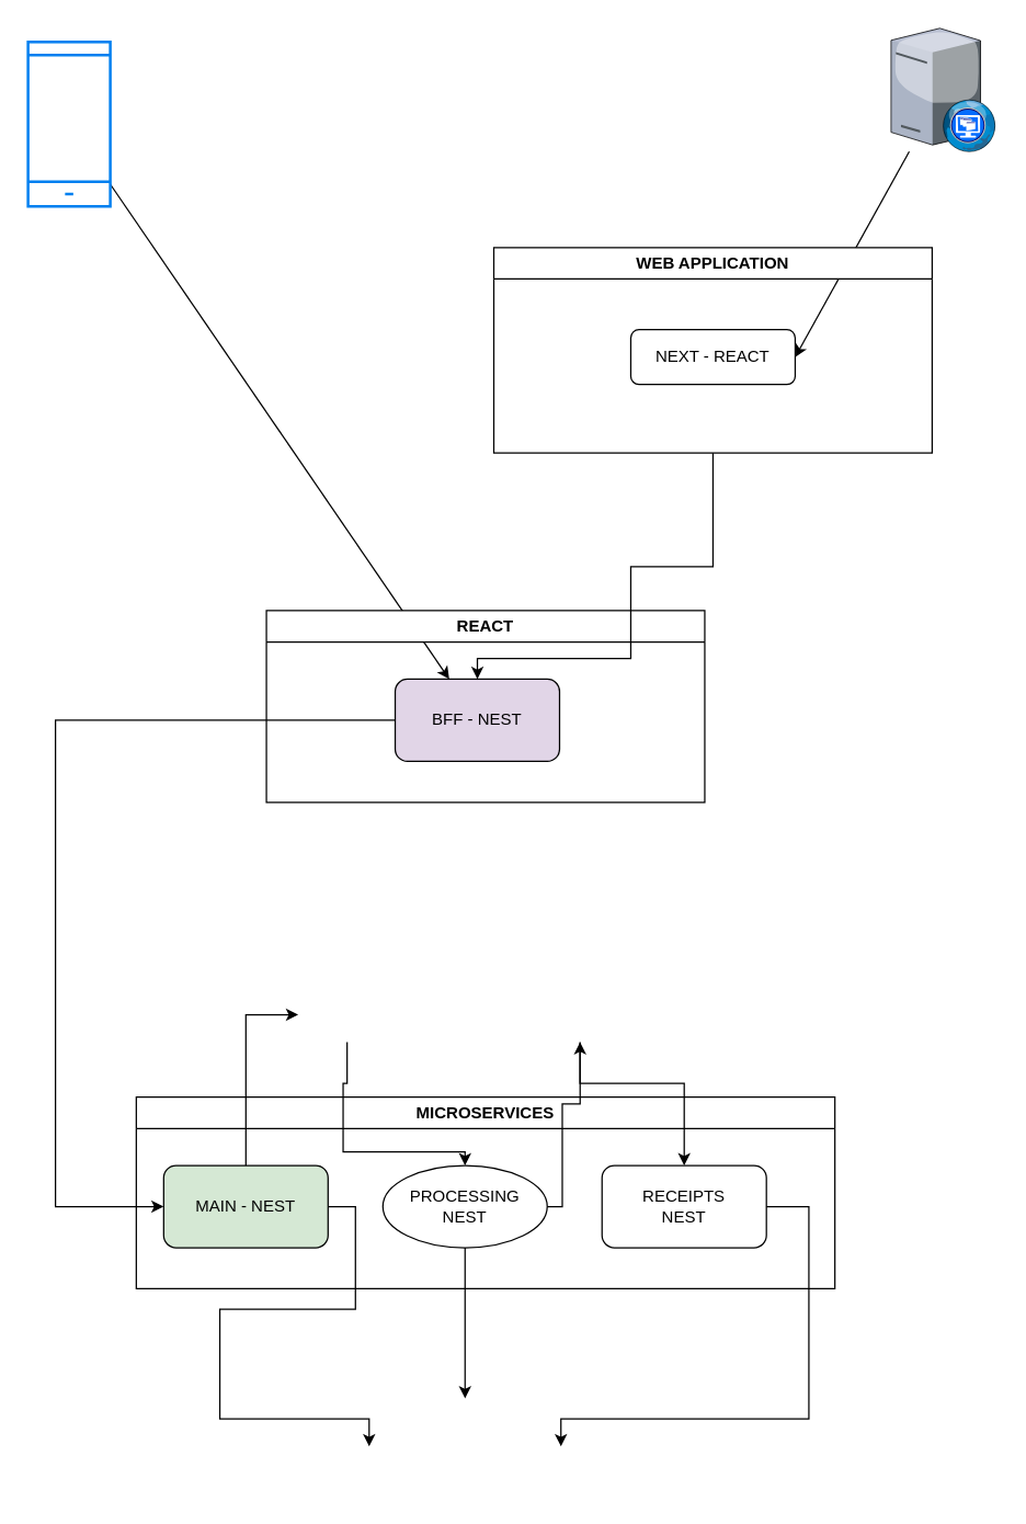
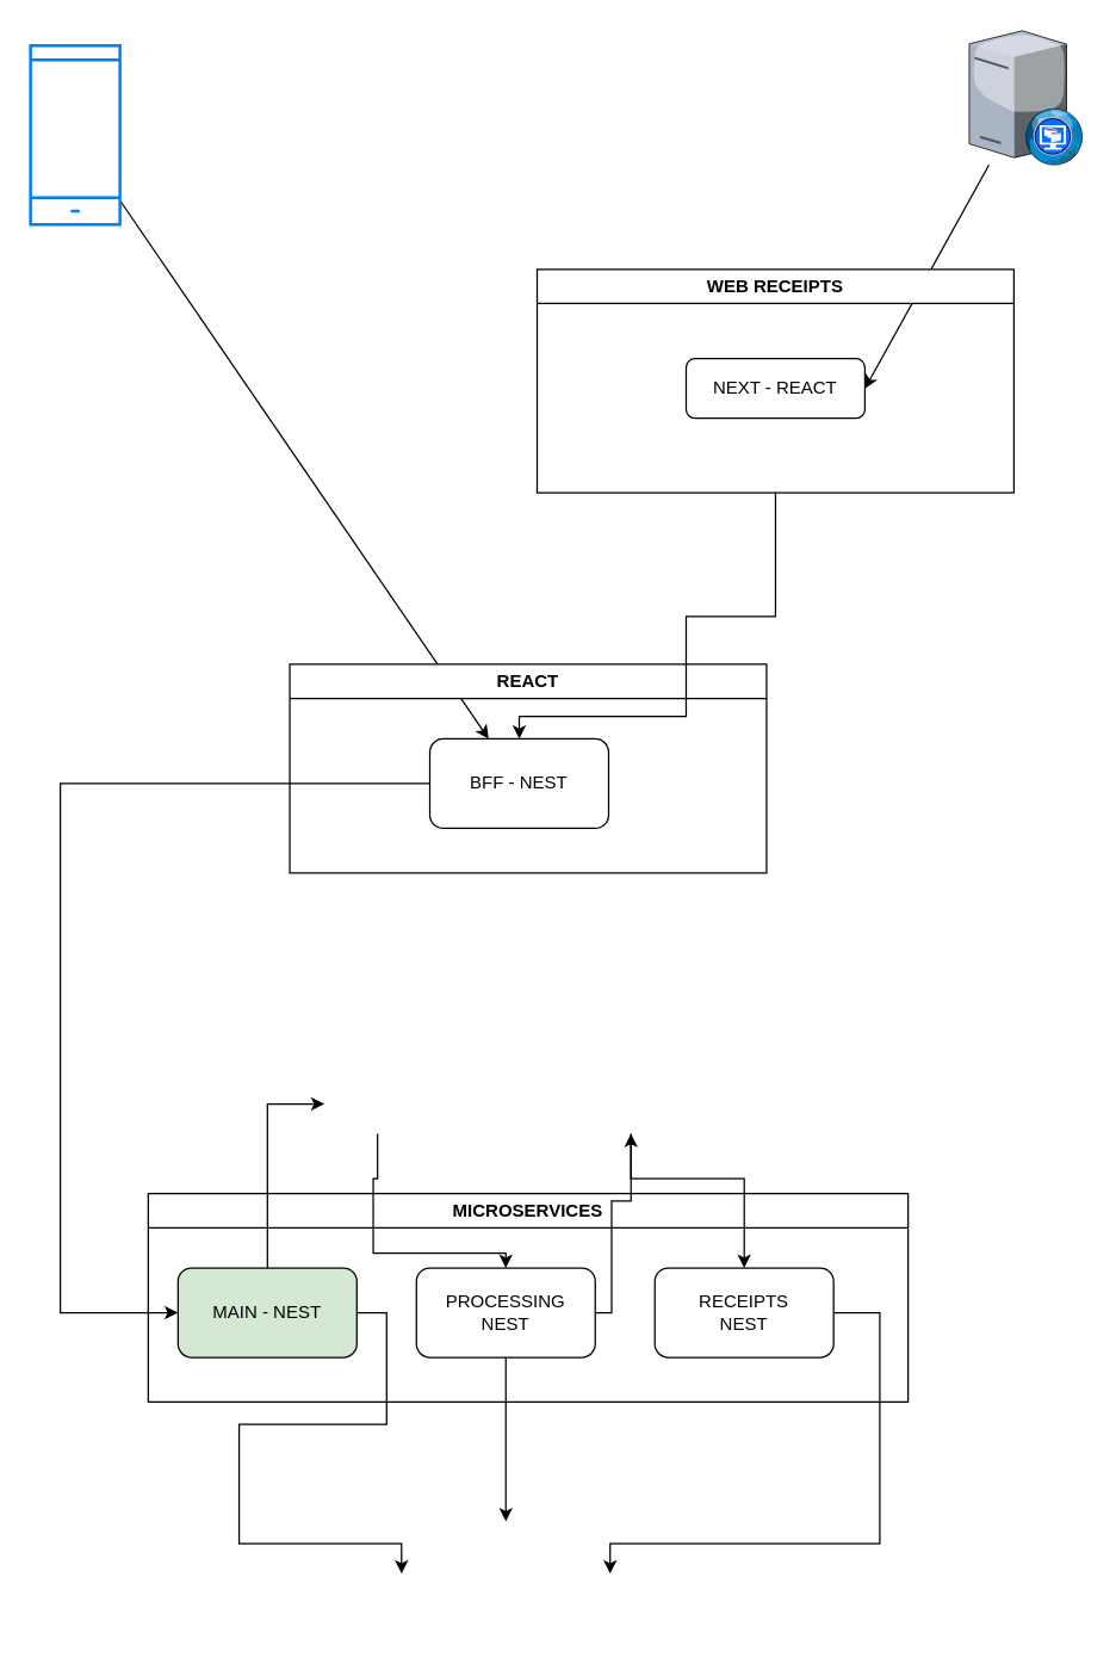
- <mxCell id="9" value="WEB APPLICATION" style="swimlane;whiteSpace=wrap;html=1;" parent="1" vertex="1"><mxGeometry x="360" y="180" width="320" height="150" as="geometry" /></mxCell>
+ <mxCell id="9" value="WEB RECEIPTS" style="swimlane;whiteSpace=wrap;html=1;" parent="1" vertex="1"><mxGeometry x="360" y="180" width="320" height="150" as="geometry" /></mxCell>
- <mxCell id="7" value="BFF - NEST" style="rounded=1;whiteSpace=wrap;html=1;fillColor=#e1d5e7;" parent="6" vertex="1"><mxGeometry x="94" y="50" width="120" height="60" as="geometry" /></mxCell>
+ <mxCell id="7" value="BFF - NEST" style="rounded=1;whiteSpace=wrap;html=1;" parent="6" vertex="1"><mxGeometry x="94" y="50" width="120" height="60" as="geometry" /></mxCell>
- <mxCell id="14" value="PROCESSING&lt;br&gt;NEST" style="ellipse;whiteSpace=wrap;html=1;" parent="11" vertex="1"><mxGeometry x="180" y="50" width="120" height="60" as="geometry" /></mxCell>
+ <mxCell id="14" value="PROCESSING&lt;br&gt;NEST" style="rounded=1;whiteSpace=wrap;html=1;" parent="11" vertex="1"><mxGeometry x="180" y="50" width="120" height="60" as="geometry" /></mxCell>
